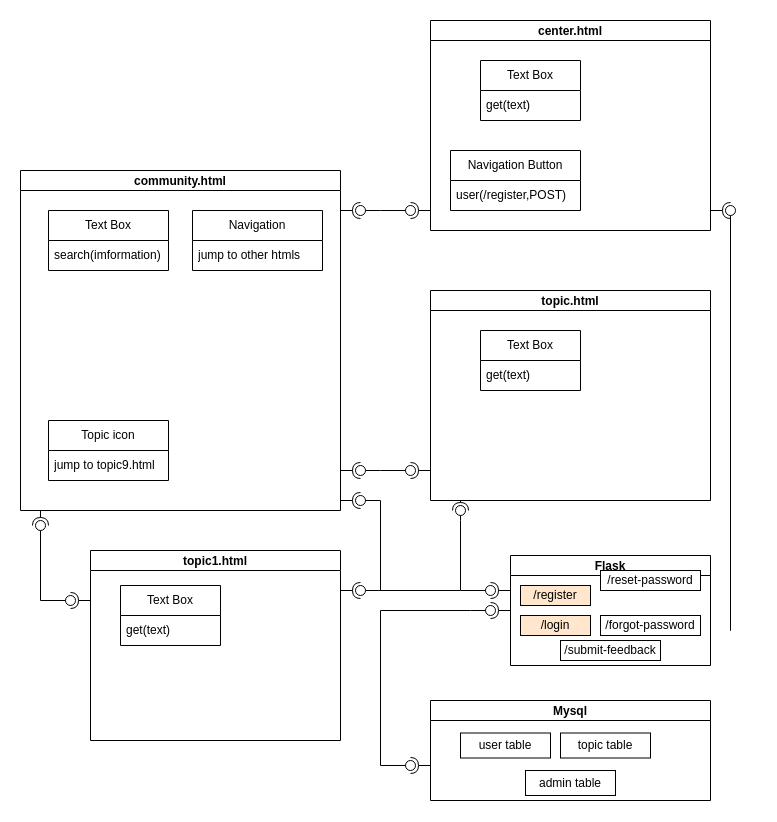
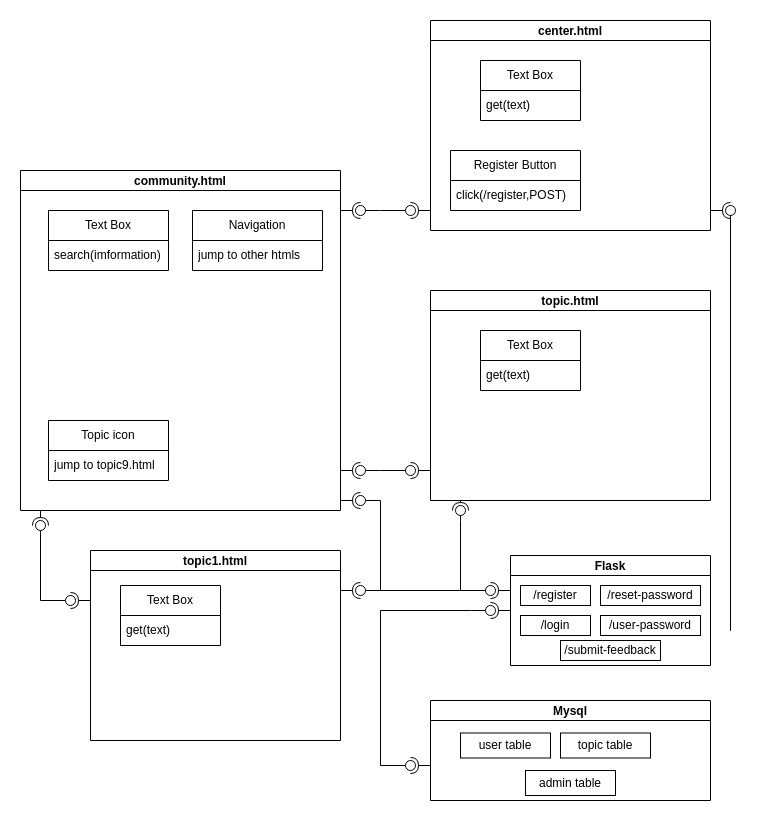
- <mxCell id="51" value="Navigation Button" style="swimlane;fontStyle=0;childLayout=stackLayout;horizontal=1;startSize=30;horizontalStack=0;resizeParent=1;resizeParentMax=0;resizeLast=0;collapsible=1;marginBottom=0;whiteSpace=wrap;html=1;" vertex="1" parent="50"><mxGeometry x="20" y="130" width="130" height="60" as="geometry" /></mxCell>
+ <mxCell id="51" value="Register Button" style="swimlane;fontStyle=0;childLayout=stackLayout;horizontal=1;startSize=30;horizontalStack=0;resizeParent=1;resizeParentMax=0;resizeLast=0;collapsible=1;marginBottom=0;whiteSpace=wrap;html=1;" vertex="1" parent="50"><mxGeometry x="20" y="130" width="130" height="60" as="geometry" /></mxCell>
- <mxCell id="52" value="user(/register,POST)" style="text;strokeColor=none;fillColor=none;align=left;verticalAlign=middle;spacingLeft=4;spacingRight=4;overflow=hidden;points=[[0,0.5],[1,0.5]];portConstraint=eastwest;rotatable=0;whiteSpace=wrap;html=1;" vertex="1" parent="51"><mxGeometry y="30" width="130" height="30" as="geometry" /></mxCell>
+ <mxCell id="52" value="click(/register,POST)" style="text;strokeColor=none;fillColor=none;align=left;verticalAlign=middle;spacingLeft=4;spacingRight=4;overflow=hidden;points=[[0,0.5],[1,0.5]];portConstraint=eastwest;rotatable=0;whiteSpace=wrap;html=1;" vertex="1" parent="51"><mxGeometry y="30" width="130" height="30" as="geometry" /></mxCell>
- <mxCell id="17" value="/reset-password" style="whiteSpace=wrap;html=1;" vertex="1" parent="15"><mxGeometry x="90" y="15" width="100" height="20" as="geometry" /></mxCell>
+ <mxCell id="17" value="/reset-password" style="whiteSpace=wrap;html=1;" vertex="1" parent="15"><mxGeometry x="90" y="30" width="100" height="20" as="geometry" /></mxCell>
- <mxCell id="16" value="/register" style="whiteSpace=wrap;html=1;fillColor=#ffe6cc;" vertex="1" parent="15"><mxGeometry x="10" y="30" width="70" height="20" as="geometry" /></mxCell>
+ <mxCell id="16" value="/register" style="whiteSpace=wrap;html=1;" vertex="1" parent="15"><mxGeometry x="10" y="30" width="70" height="20" as="geometry" /></mxCell>
- <mxCell id="18" value="/login" style="whiteSpace=wrap;html=1;fillColor=#ffe6cc;" vertex="1" parent="15"><mxGeometry x="10" y="60" width="70" height="20" as="geometry" /></mxCell>
+ <mxCell id="18" value="/login" style="whiteSpace=wrap;html=1;" vertex="1" parent="15"><mxGeometry x="10" y="60" width="70" height="20" as="geometry" /></mxCell>
- <mxCell id="19" value="/forgot-password" style="whiteSpace=wrap;html=1;" vertex="1" parent="15"><mxGeometry x="90" y="60" width="100" height="20" as="geometry" /></mxCell>
+ <mxCell id="19" value="/user-password" style="whiteSpace=wrap;html=1;" vertex="1" parent="15"><mxGeometry x="90" y="60" width="100" height="20" as="geometry" /></mxCell>
